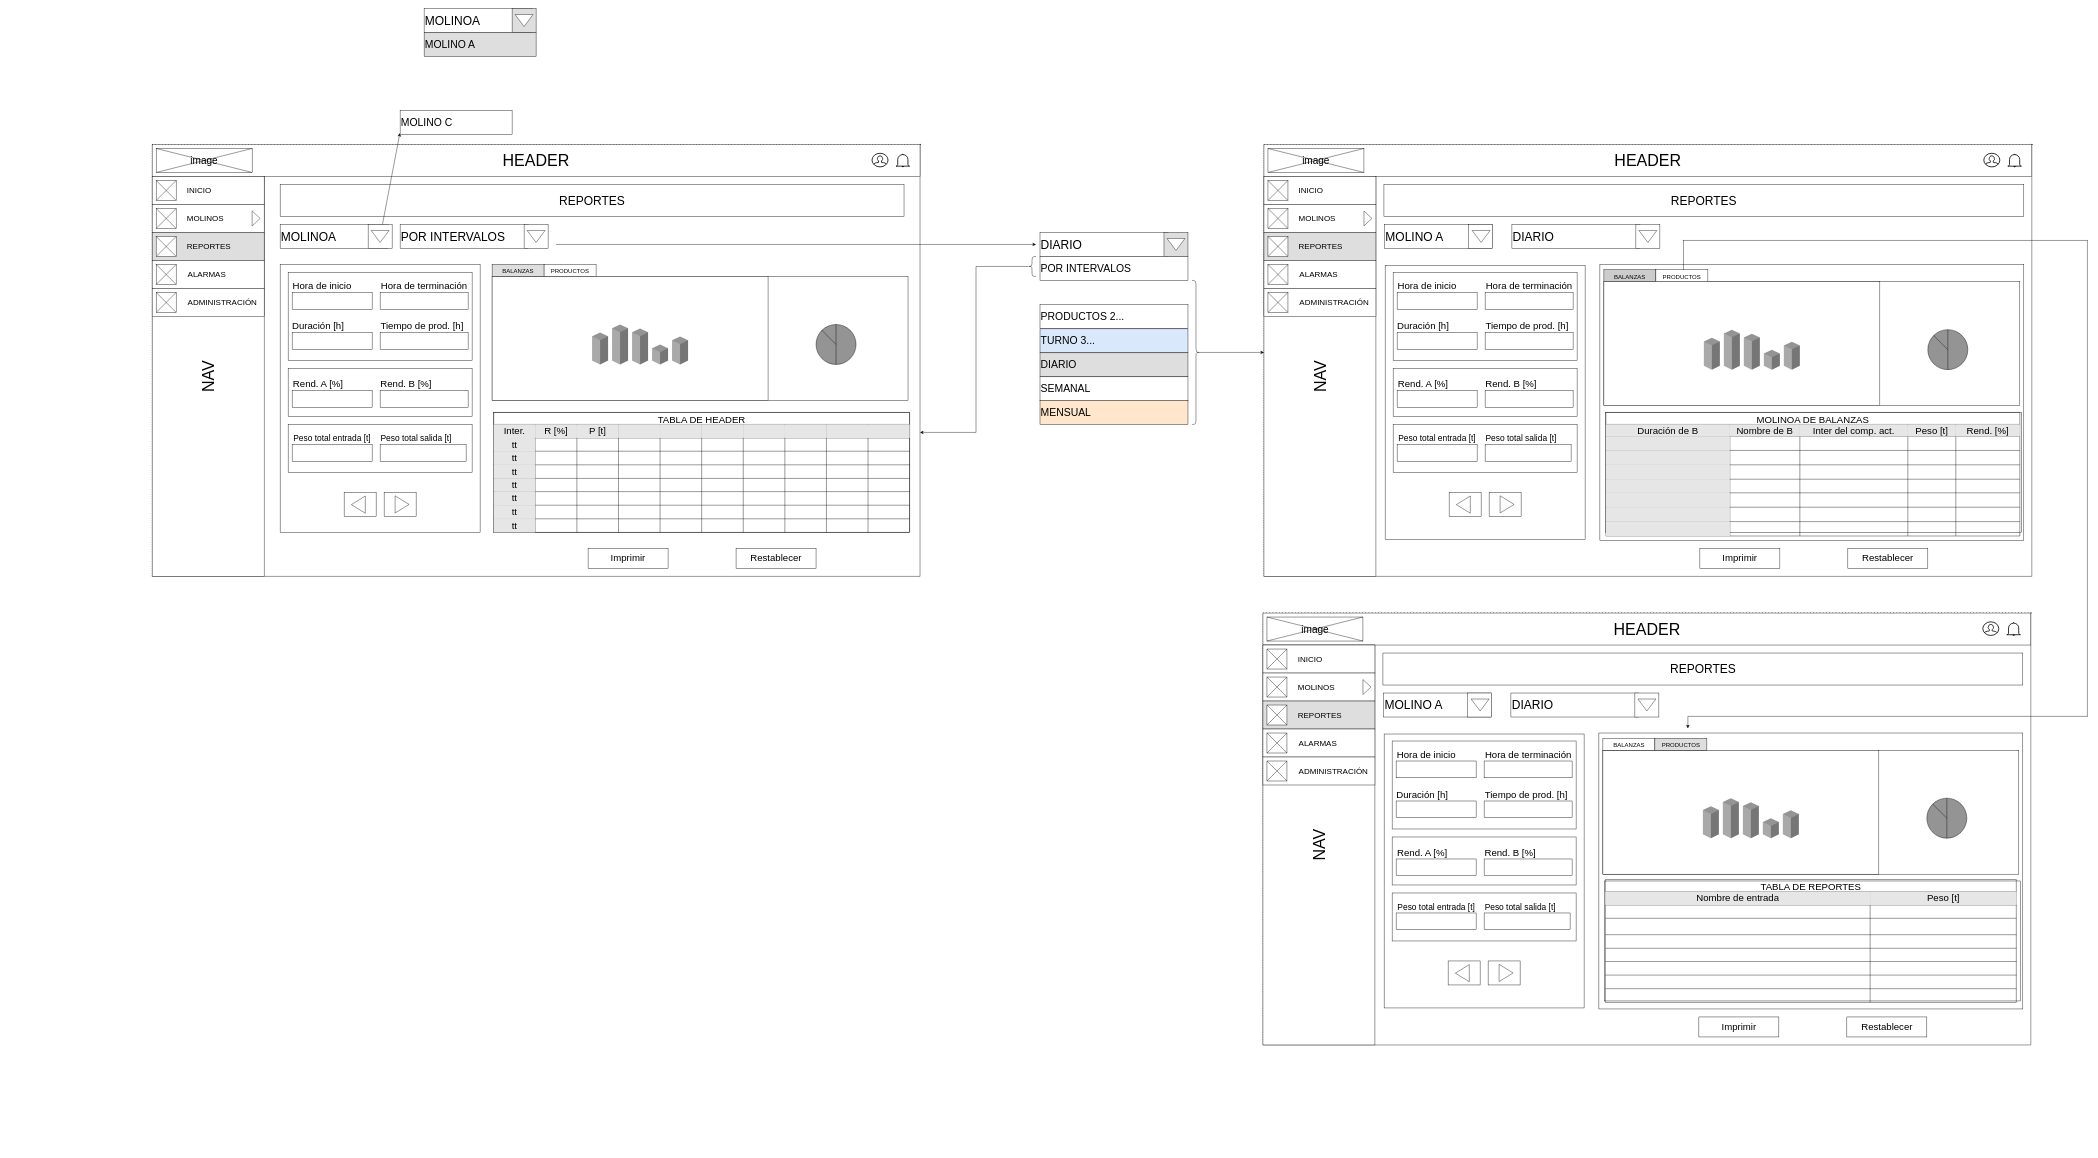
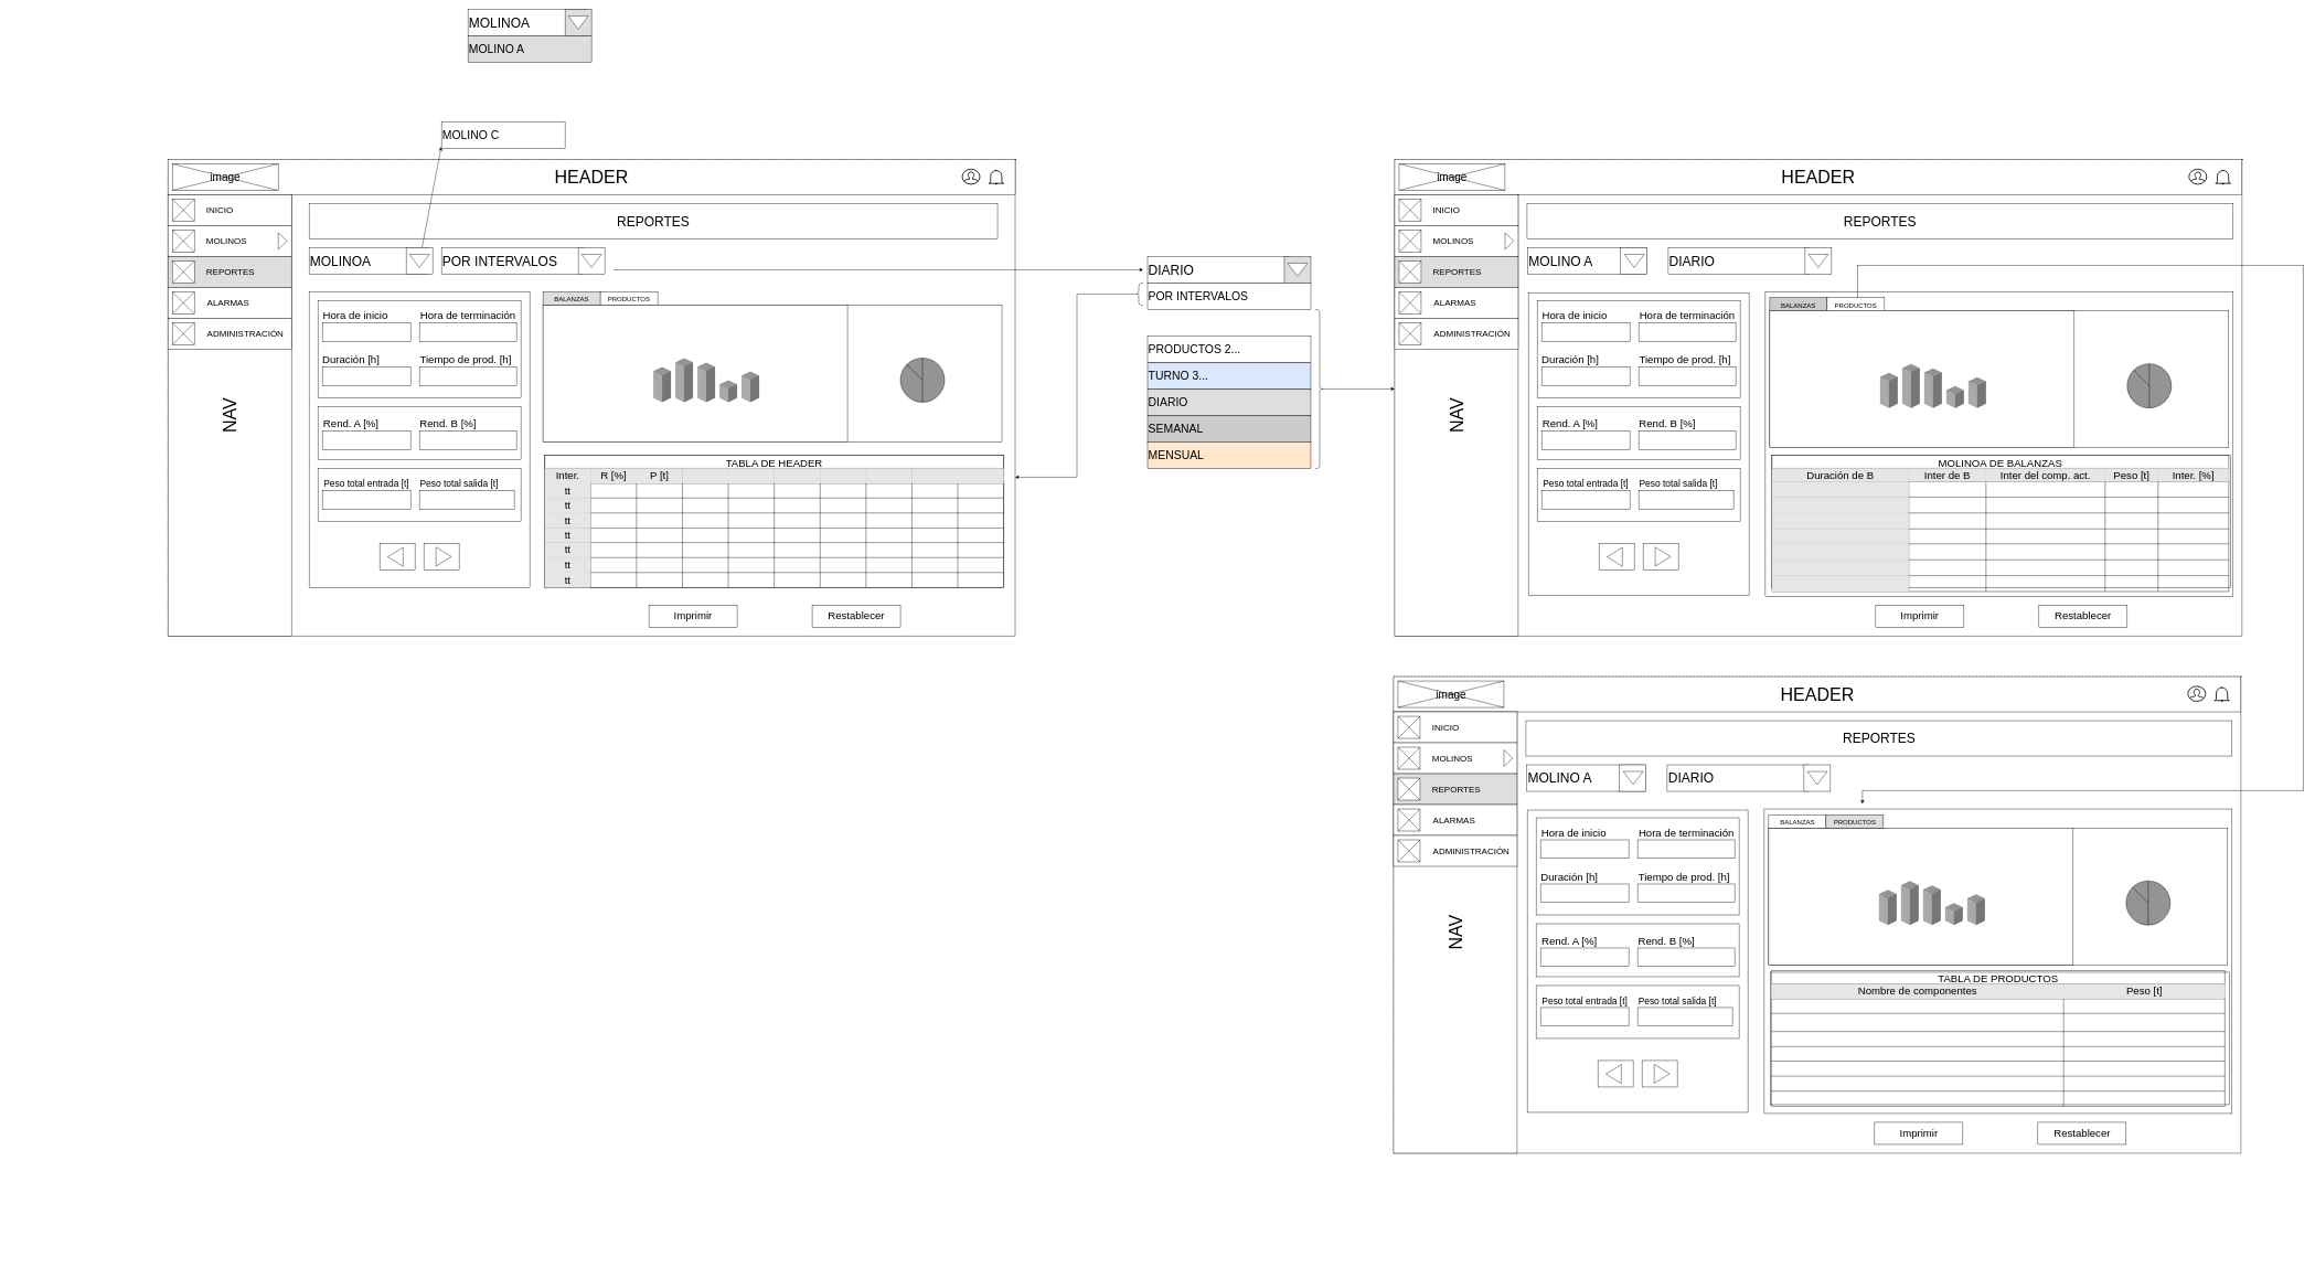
- <mxCell id="189" value="&lt;div style=&quot;text-align: justify;&quot;&gt;&lt;span style=&quot;font-size: 26px;&quot;&gt;SEMANAL&lt;/span&gt;&lt;/div&gt;" style="rounded=0;whiteSpace=wrap;html=1;strokeColor=#000000;fontSize=15;fillColor=#FFFFFF;align=left;" vertex="1" parent="1"><mxGeometry x="2600" y="941" width="370" height="60" as="geometry" /></mxCell>
+ <mxCell id="189" value="&lt;div style=&quot;text-align: justify;&quot;&gt;&lt;span style=&quot;font-size: 26px;&quot;&gt;SEMANAL&lt;/span&gt;&lt;/div&gt;" style="rounded=0;whiteSpace=wrap;html=1;strokeColor=#000000;fontSize=15;fillColor=#cccccc;align=left;" vertex="1" parent="1"><mxGeometry x="2600" y="941" width="370" height="60" as="geometry" /></mxCell>
- <mxCell id="243" value="Nombre de B" style="shape=partialRectangle;html=1;whiteSpace=wrap;connectable=0;fillColor=#E6E6E6;top=0;left=0;bottom=0;right=0;overflow=hidden;rounded=0;shadow=0;labelBackgroundColor=none;labelBorderColor=none;sketch=0;fontSize=24;gradientColor=none;strokeColor=#666666;" vertex="1" parent="241"><mxGeometry x="310" width="175" height="30" as="geometry"><mxRectangle width="175" height="30" as="alternateBounds" /></mxGeometry></mxCell>
+ <mxCell id="243" value="Inter de B" style="shape=partialRectangle;html=1;whiteSpace=wrap;connectable=0;fillColor=#E6E6E6;top=0;left=0;bottom=0;right=0;overflow=hidden;rounded=0;shadow=0;labelBackgroundColor=none;labelBorderColor=none;sketch=0;fontSize=24;gradientColor=none;strokeColor=#666666;" vertex="1" parent="241"><mxGeometry x="310" width="175" height="30" as="geometry"><mxRectangle width="175" height="30" as="alternateBounds" /></mxGeometry></mxCell>
- <mxCell id="246" value="Rend. [%]" style="shape=partialRectangle;html=1;whiteSpace=wrap;connectable=0;fillColor=#E6E6E6;top=0;left=0;bottom=0;right=0;overflow=hidden;rounded=0;shadow=0;labelBackgroundColor=none;labelBorderColor=none;sketch=0;fontSize=24;gradientColor=none;strokeColor=#666666;" vertex="1" parent="241"><mxGeometry x="875" width="160" height="30" as="geometry"><mxRectangle width="160" height="30" as="alternateBounds" /></mxGeometry></mxCell>
+ <mxCell id="246" value="Inter. [%]" style="shape=partialRectangle;html=1;whiteSpace=wrap;connectable=0;fillColor=#E6E6E6;top=0;left=0;bottom=0;right=0;overflow=hidden;rounded=0;shadow=0;labelBackgroundColor=none;labelBorderColor=none;sketch=0;fontSize=24;gradientColor=none;strokeColor=#666666;" vertex="1" parent="241"><mxGeometry x="875" width="160" height="30" as="geometry"><mxRectangle width="160" height="30" as="alternateBounds" /></mxGeometry></mxCell>
- <mxCell id="388" value="TABLA DE REPORTES" style="shape=table;startSize=30;container=1;collapsible=0;childLayout=tableLayout;fontStyle=0;align=center;rounded=0;shadow=0;labelBackgroundColor=none;labelBorderColor=none;sketch=0;fontSize=24;fillColor=none;gradientColor=none;" vertex="1" parent="1"><mxGeometry x="4013.75" y="2197.9" width="1027.5" height="307.4" as="geometry" /></mxCell>
+ <mxCell id="388" value="TABLA DE PRODUCTOS" style="shape=table;startSize=30;container=1;collapsible=0;childLayout=tableLayout;fontStyle=0;align=center;rounded=0;shadow=0;labelBackgroundColor=none;labelBorderColor=none;sketch=0;fontSize=24;fillColor=none;gradientColor=none;" vertex="1" parent="1"><mxGeometry x="4013.75" y="2197.9" width="1027.5" height="307.4" as="geometry" /></mxCell>
- <mxCell id="390" value="Nombre de entrada" style="shape=partialRectangle;html=1;whiteSpace=wrap;connectable=0;fillColor=#E6E6E6;top=0;left=0;bottom=0;right=0;overflow=hidden;rounded=0;shadow=0;labelBackgroundColor=none;labelBorderColor=none;sketch=0;fontSize=24;gradientColor=none;strokeColor=#666666;" vertex="1" parent="389"><mxGeometry width="662" height="34" as="geometry"><mxRectangle width="662" height="34" as="alternateBounds" /></mxGeometry></mxCell>
+ <mxCell id="390" value="Nombre de componentes" style="shape=partialRectangle;html=1;whiteSpace=wrap;connectable=0;fillColor=#E6E6E6;top=0;left=0;bottom=0;right=0;overflow=hidden;rounded=0;shadow=0;labelBackgroundColor=none;labelBorderColor=none;sketch=0;fontSize=24;gradientColor=none;strokeColor=#666666;" vertex="1" parent="389"><mxGeometry width="662" height="34" as="geometry"><mxRectangle width="662" height="34" as="alternateBounds" /></mxGeometry></mxCell>
